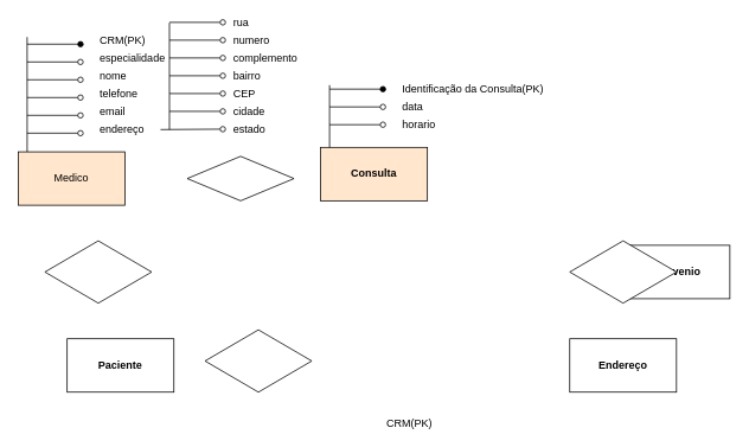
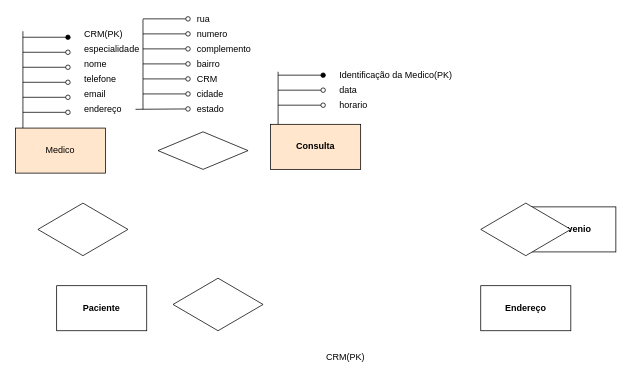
- <mxCell id="44" value="Identificação da Consulta(PK)" style="text;html=1;align=left;verticalAlign=middle;whiteSpace=wrap;rounded=0;" vertex="1" parent="1"><mxGeometry x="450" y="95" width="170" height="10" as="geometry" /></mxCell>
+ <mxCell id="44" value="Identificação da Medico(PK)" style="text;html=1;align=left;verticalAlign=middle;whiteSpace=wrap;rounded=0;" vertex="1" parent="1"><mxGeometry x="450" y="95" width="170" height="10" as="geometry" /></mxCell>
- <mxCell id="36" value="CEP" style="text;html=1;align=left;verticalAlign=middle;whiteSpace=wrap;rounded=0;" vertex="1" parent="1"><mxGeometry x="260" y="100" width="60" height="10" as="geometry" /></mxCell>
+ <mxCell id="36" value="CRM" style="text;html=1;align=left;verticalAlign=middle;whiteSpace=wrap;rounded=0;" vertex="1" parent="1"><mxGeometry x="260" y="100" width="60" height="10" as="geometry" /></mxCell>
